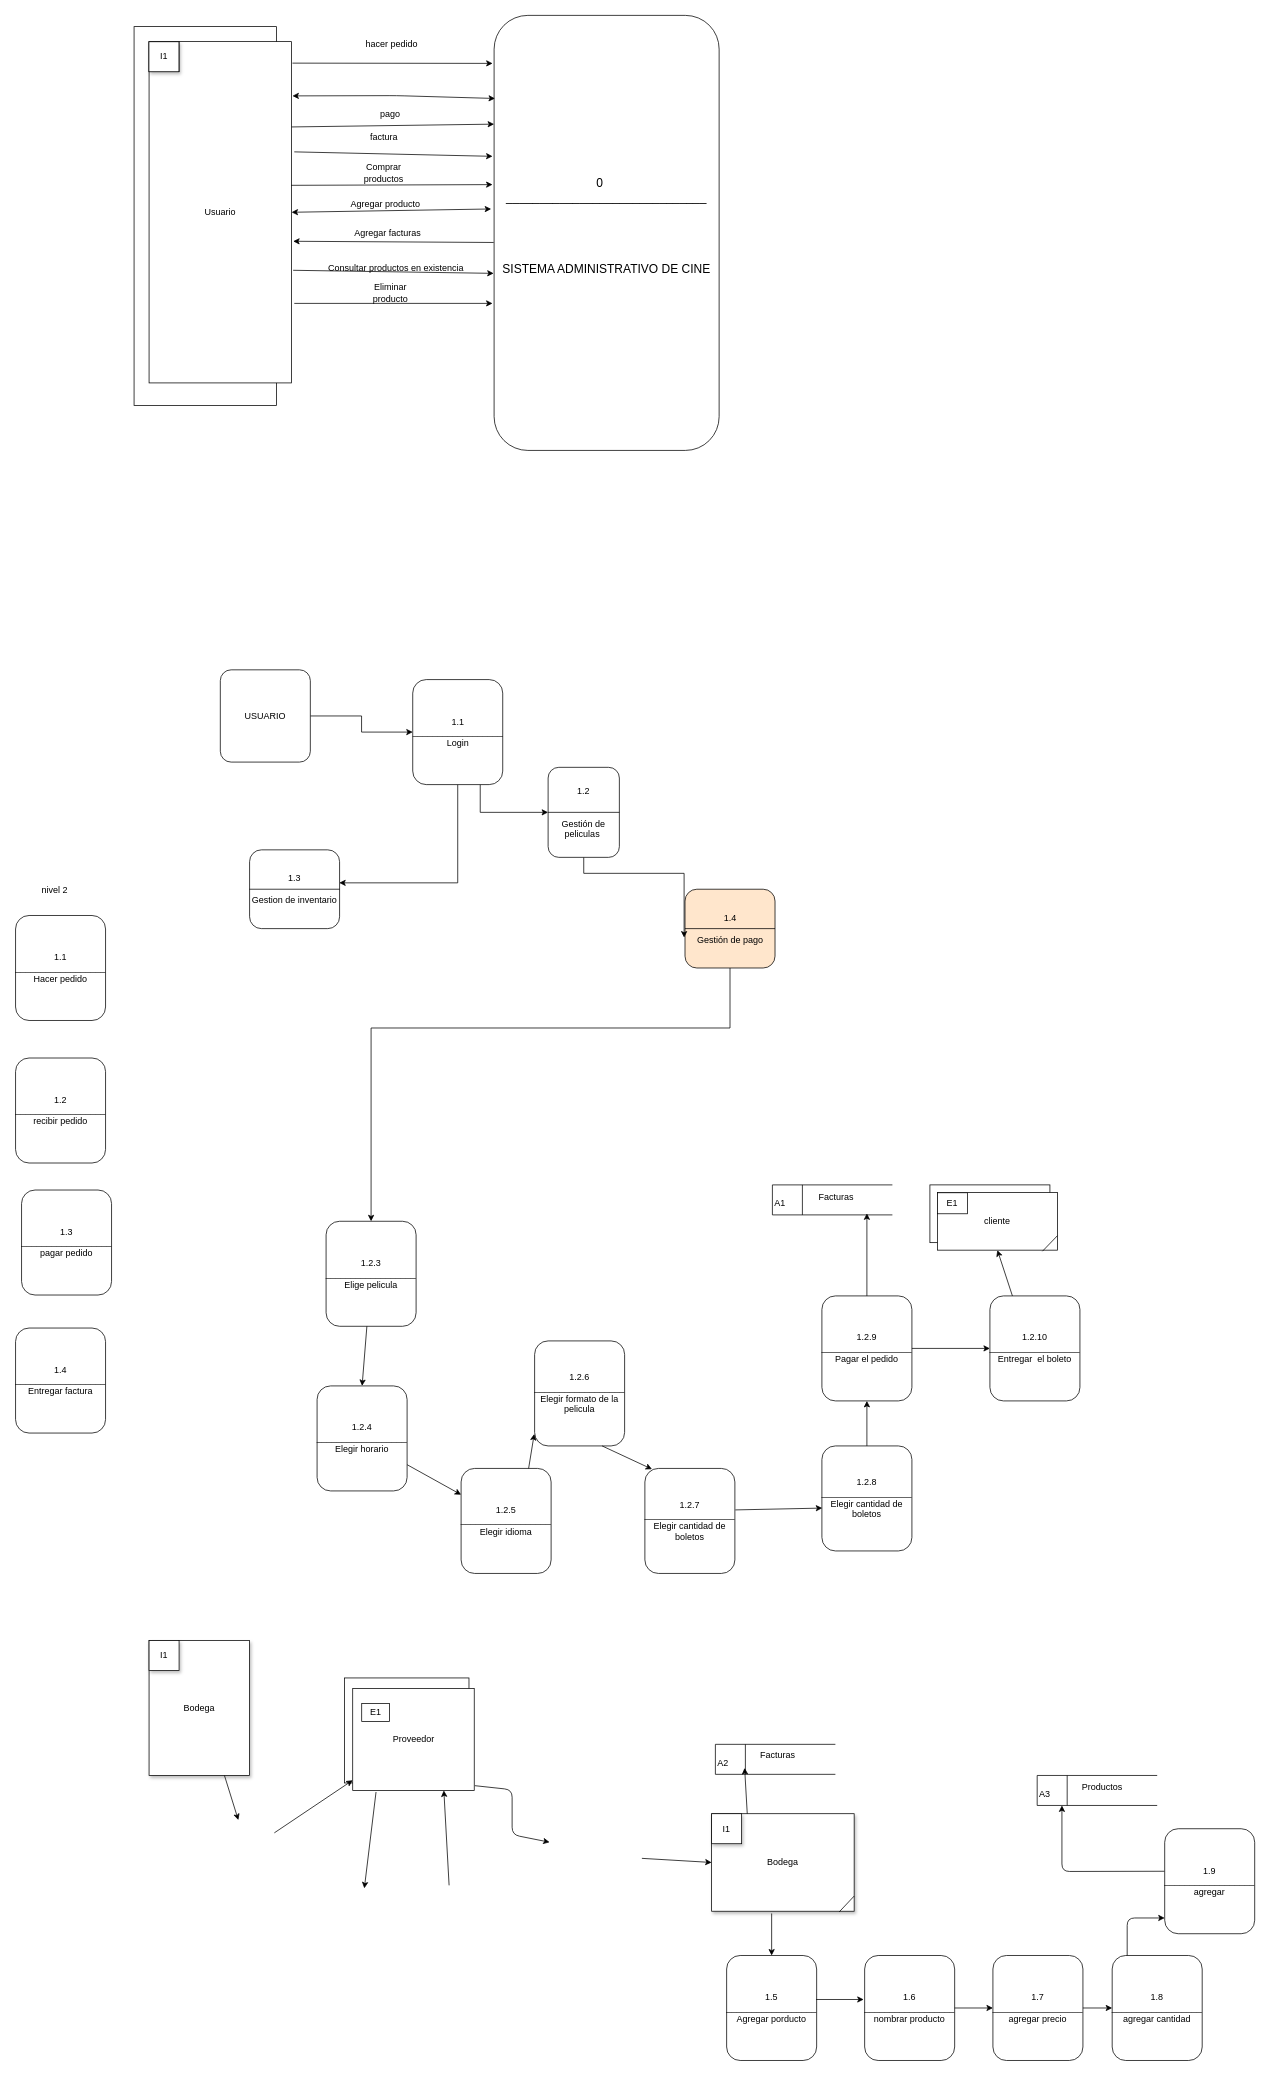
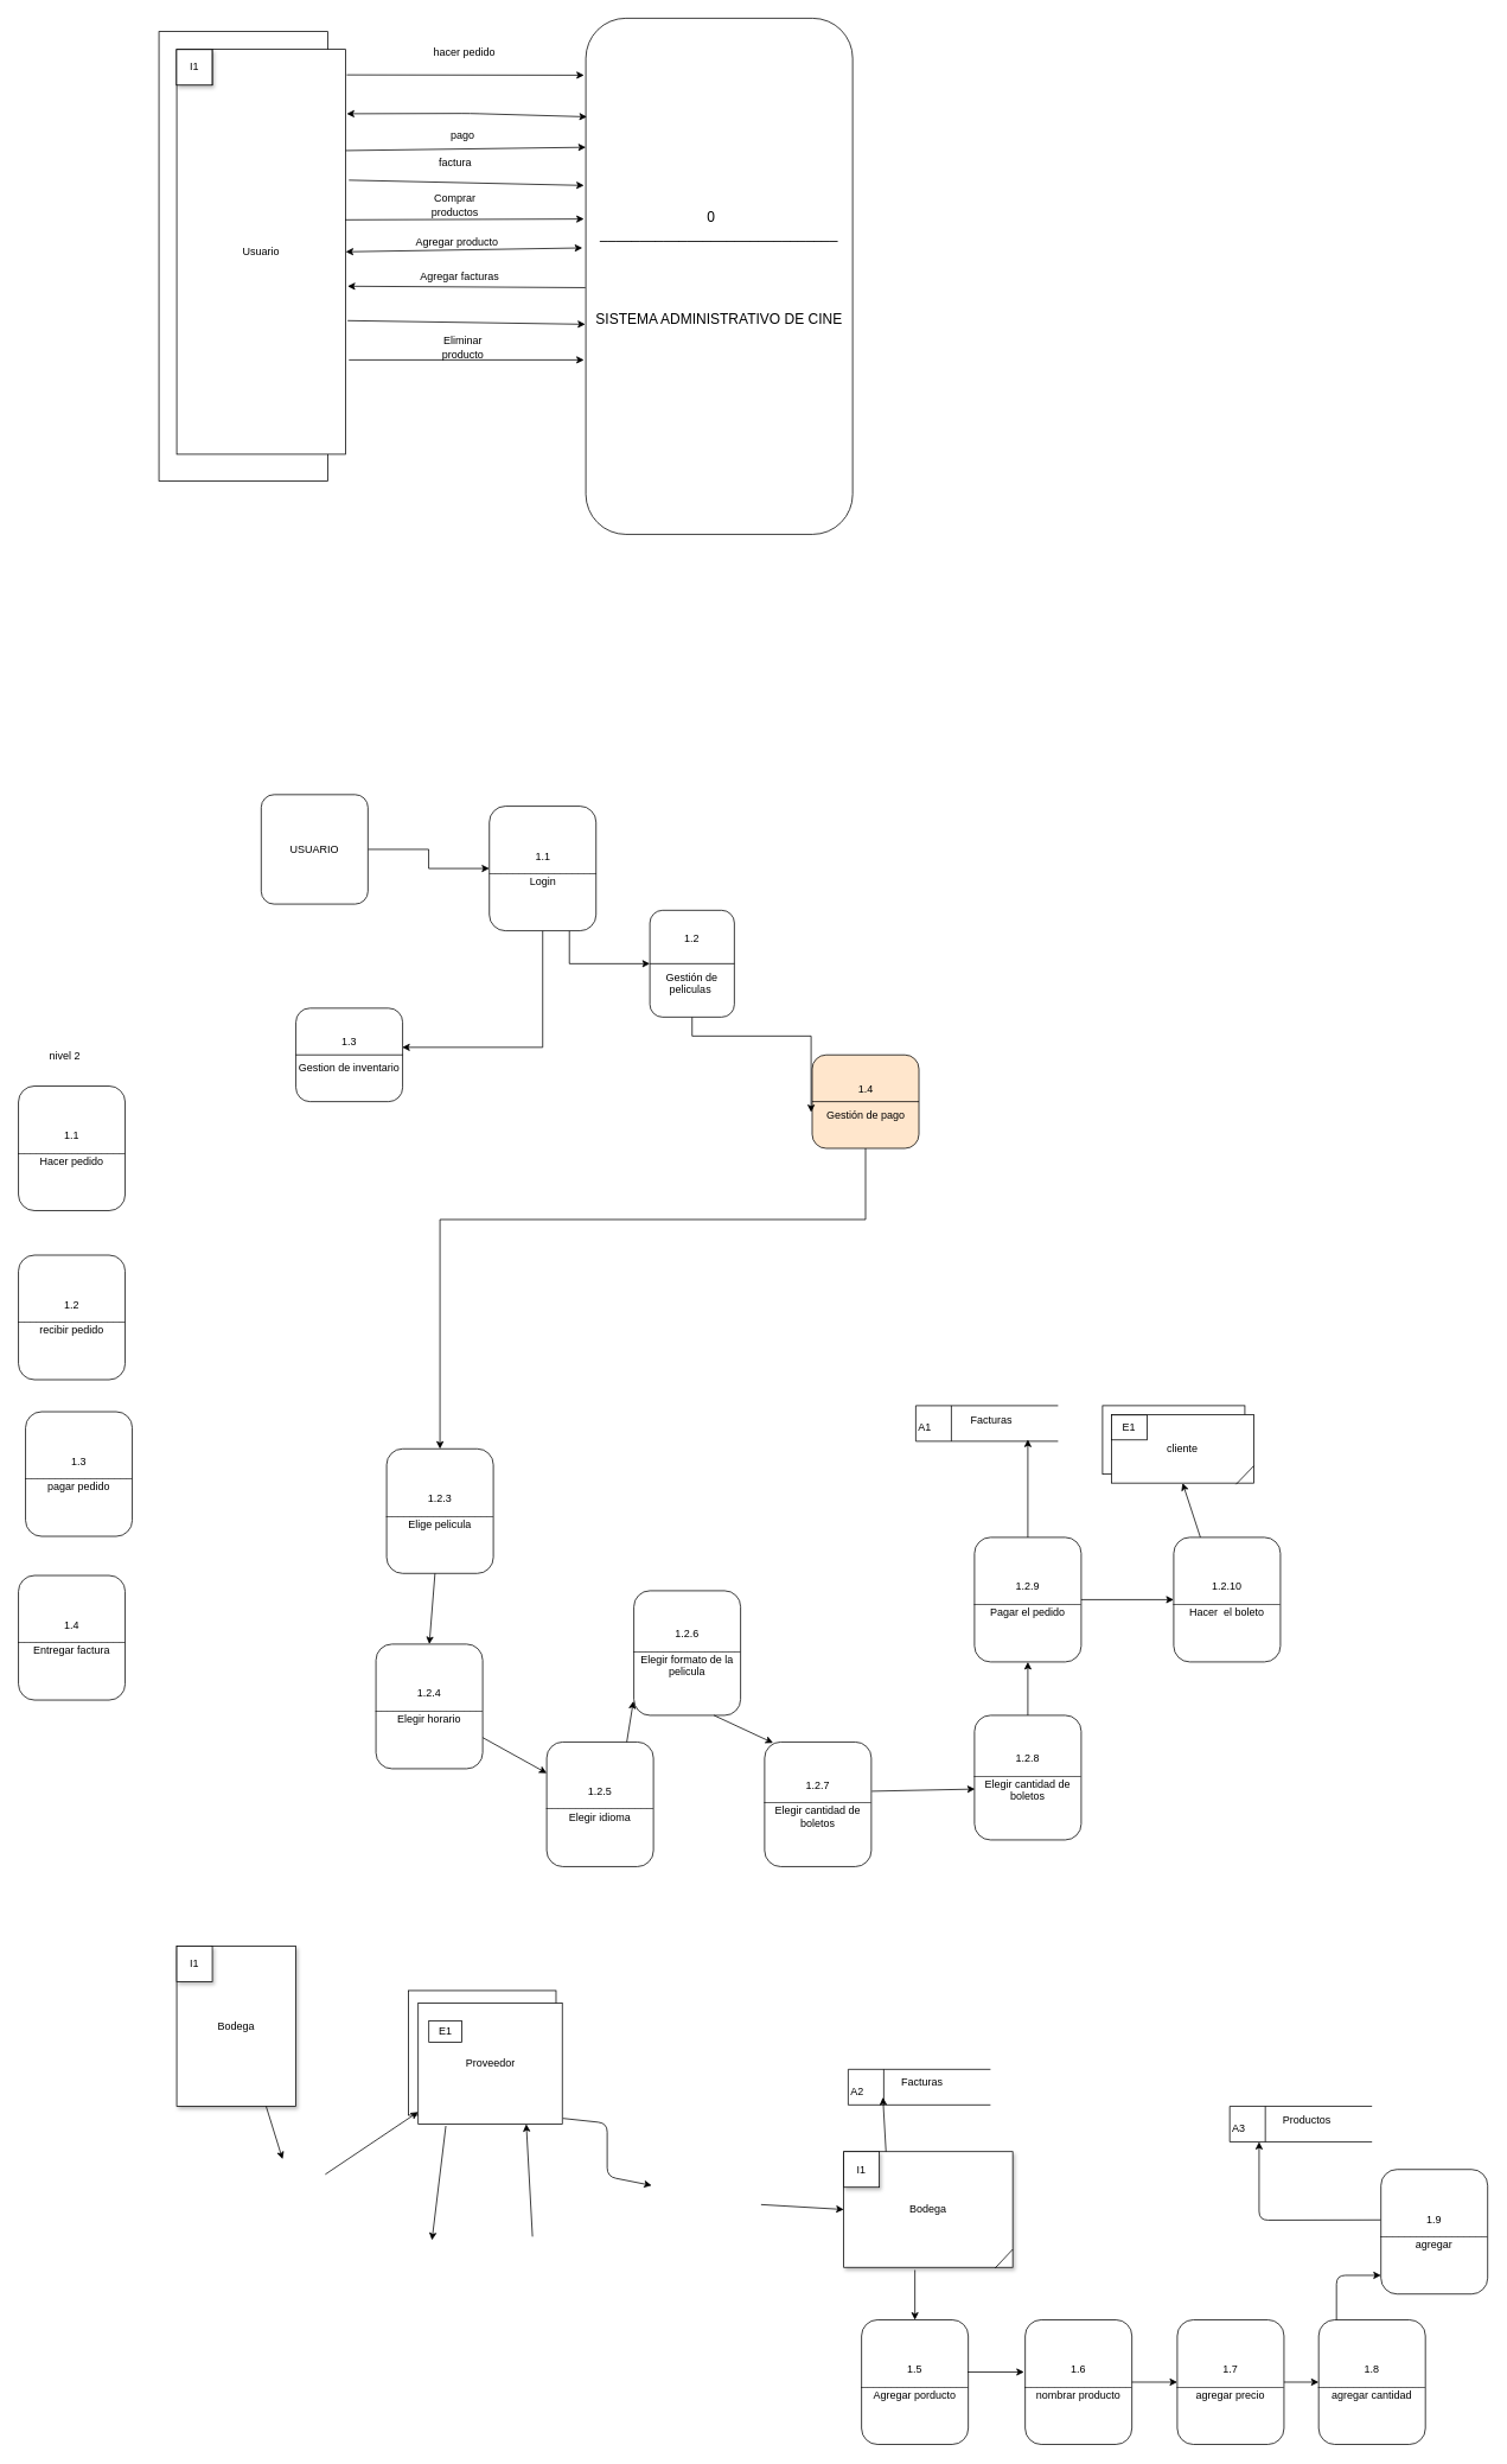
- <mxCell id="48" value="Consultar productos en existencia" style="text;html=1;resizable=0;points=[];autosize=1;align=left;verticalAlign=top;spacingTop=-4;" parent="1" vertex="1"><mxGeometry x="434.833" y="346.676" width="200" height="20" as="geometry" /></mxCell>
- <mxCell id="13" value="1.2.10&lt;br&gt;__________________&lt;br&gt;Entregar&amp;nbsp; el boleto" style="rounded=1;whiteSpace=wrap;html=1;" parent="1" vertex="1"><mxGeometry x="1319" y="1727.167" width="120" height="140" as="geometry" /></mxCell>
+ <mxCell id="13" value="1.2.10&lt;br&gt;__________________&lt;br&gt;Hacer&amp;nbsp; el boleto" style="rounded=1;whiteSpace=wrap;html=1;" parent="1" vertex="1"><mxGeometry x="1319" y="1727.167" width="120" height="140" as="geometry" /></mxCell>
